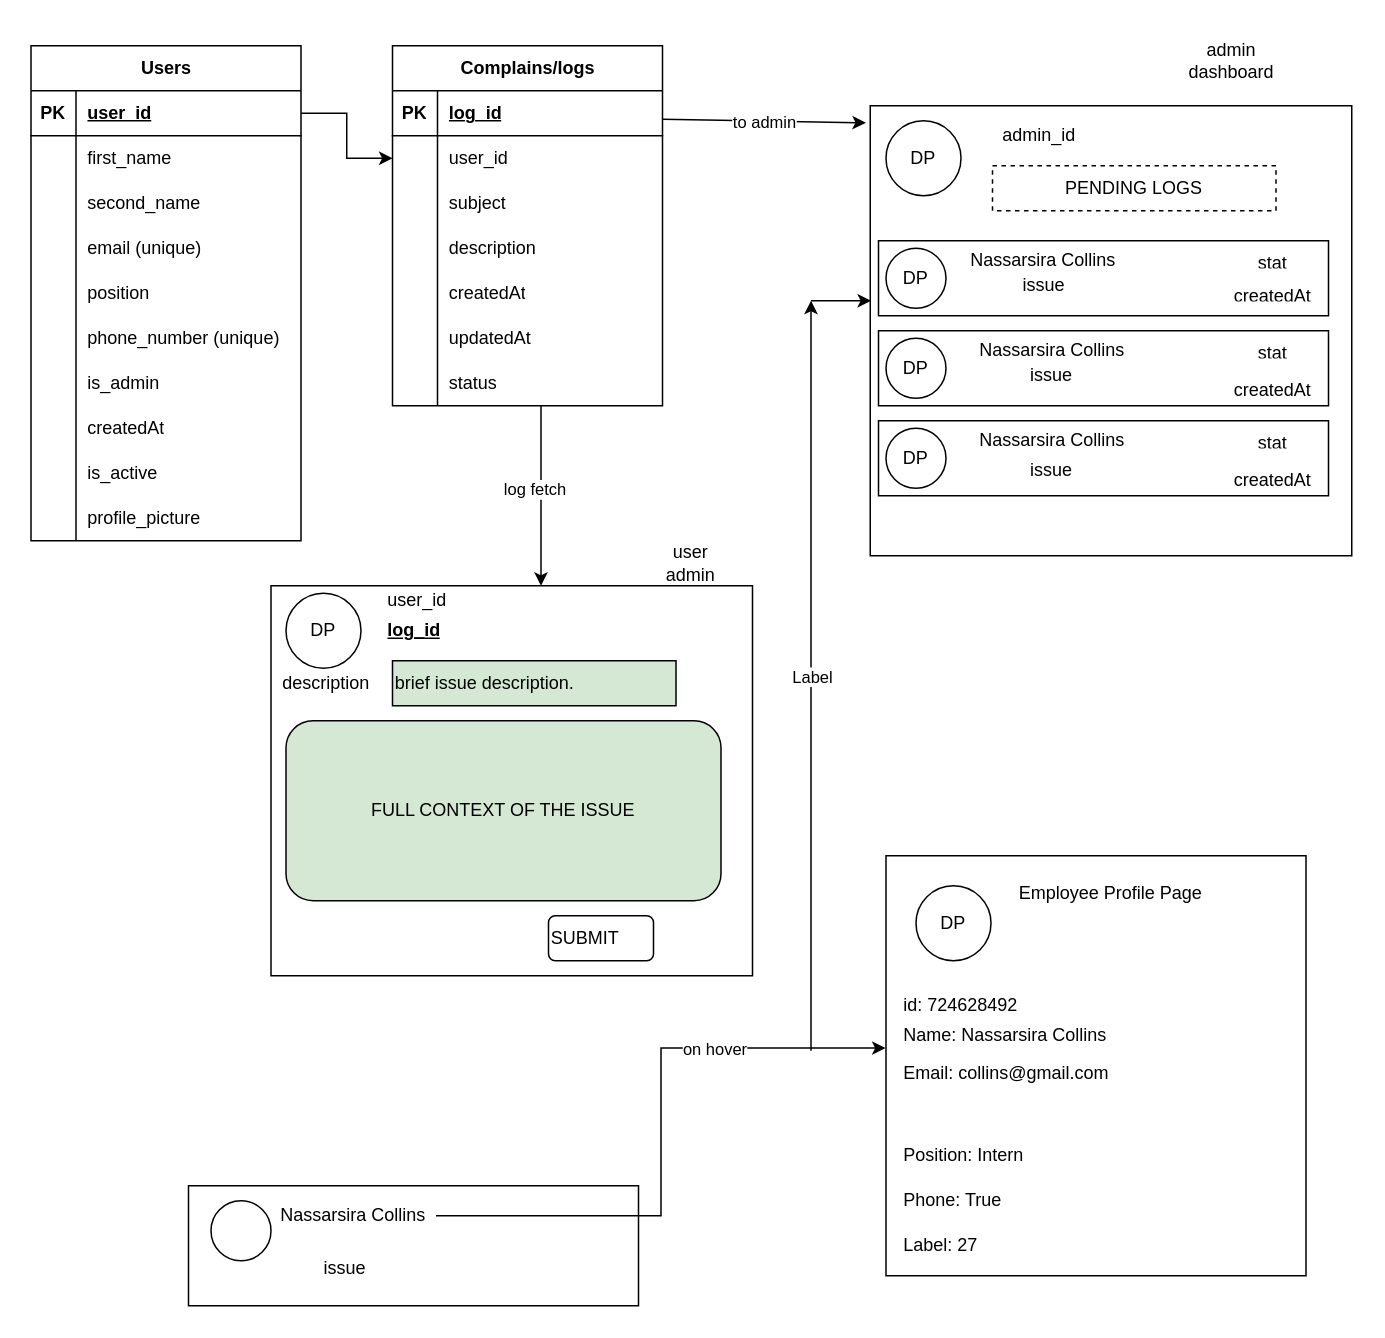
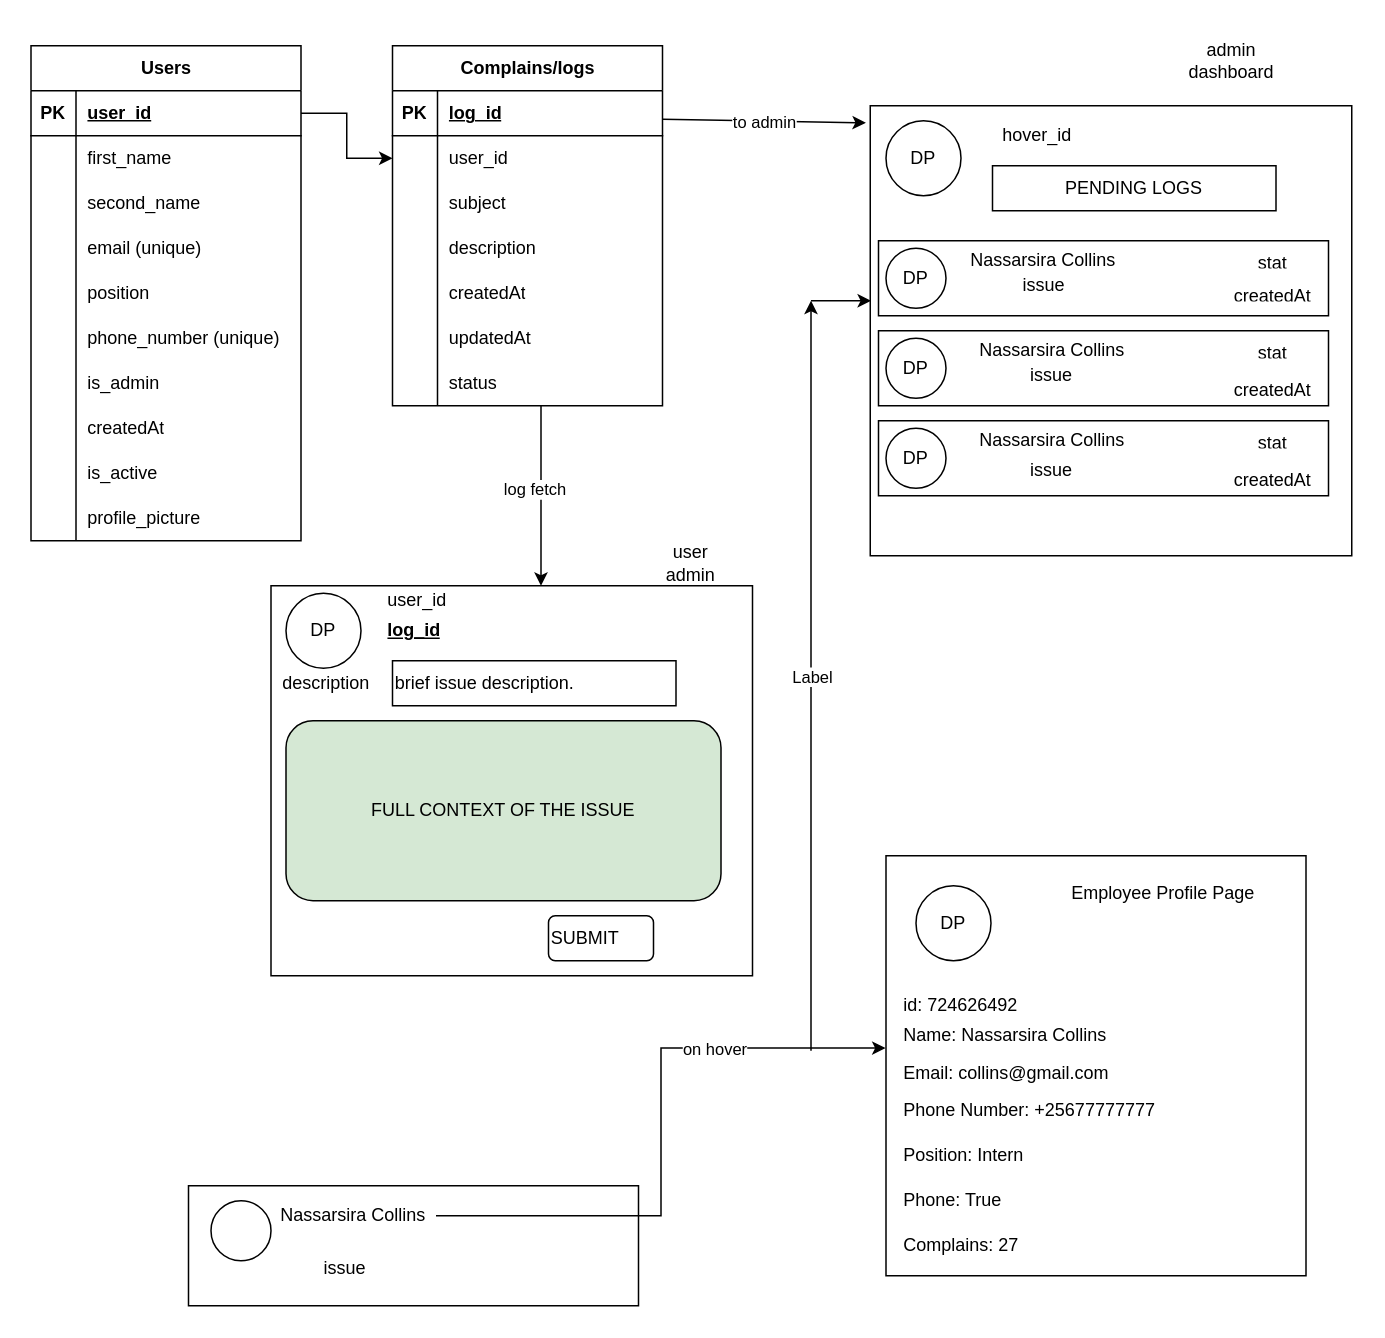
- <mxCell id="83" value="admin_id" style="shape=partialRectangle;connectable=0;fillColor=none;top=0;left=0;bottom=0;right=0;align=left;spacingLeft=6;overflow=hidden;whiteSpace=wrap;html=1;" parent="1" vertex="1"><mxGeometry x="660" y="80" width="150" height="20" as="geometry"><mxRectangle width="150" height="30" as="alternateBounds" /></mxGeometry></mxCell>
+ <mxCell id="83" value="hover_id" style="shape=partialRectangle;connectable=0;fillColor=none;top=0;left=0;bottom=0;right=0;align=left;spacingLeft=6;overflow=hidden;whiteSpace=wrap;html=1;" parent="1" vertex="1"><mxGeometry x="660" y="80" width="150" height="20" as="geometry"><mxRectangle width="150" height="30" as="alternateBounds" /></mxGeometry></mxCell>
- <mxCell id="84" value="PENDING LOGS" style="rounded=0;whiteSpace=wrap;html=1;align=center;dashed=1;" parent="1" vertex="1"><mxGeometry x="661" y="110" width="189" height="30" as="geometry" /></mxCell>
+ <mxCell id="84" value="PENDING LOGS" style="rounded=0;whiteSpace=wrap;html=1;align=center;" parent="1" vertex="1"><mxGeometry x="661" y="110" width="189" height="30" as="geometry" /></mxCell>
- <mxCell id="78" value="brief issue description." style="rounded=0;whiteSpace=wrap;html=1;align=left;fillColor=#d5e8d4;" parent="1" vertex="1"><mxGeometry x="261" y="440" width="189" height="30" as="geometry" /></mxCell>
+ <mxCell id="78" value="brief issue description." style="rounded=0;whiteSpace=wrap;html=1;align=left;" parent="1" vertex="1"><mxGeometry x="261" y="440" width="189" height="30" as="geometry" /></mxCell>
- <mxCell id="67" value="Employee Profile Page" style="text;html=1;align=center;verticalAlign=middle;whiteSpace=wrap;rounded=0;" parent="1" vertex="1"><mxGeometry x="670" y="580" width="140" height="30" as="geometry" /></mxCell>
+ <mxCell id="67" value="Employee Profile Page" style="text;html=1;align=center;verticalAlign=middle;whiteSpace=wrap;rounded=0;" parent="1" vertex="1"><mxGeometry x="705" y="580" width="140" height="30" as="geometry" /></mxCell>
- <mxCell id="72" value="id: 724628492" style="text;html=1;align=left;verticalAlign=middle;whiteSpace=wrap;rounded=0;" parent="1" vertex="1"><mxGeometry x="600" y="660" width="180" height="20" as="geometry" /></mxCell>
+ <mxCell id="72" value="id: 724626492" style="text;html=1;align=left;verticalAlign=middle;whiteSpace=wrap;rounded=0;" parent="1" vertex="1"><mxGeometry x="600" y="660" width="180" height="20" as="geometry" /></mxCell>
+ <mxCell id="66" value="Phone Number: +25677777777" style="text;html=1;align=left;verticalAlign=middle;whiteSpace=wrap;rounded=0;" parent="1" vertex="1"><mxGeometry x="600" y="725" width="180" height="30" as="geometry" /></mxCell>
- <mxCell id="73" value="Label: 27" style="text;html=1;align=left;verticalAlign=middle;whiteSpace=wrap;rounded=0;" parent="1" vertex="1"><mxGeometry x="600" y="815" width="180" height="30" as="geometry" /></mxCell>
+ <mxCell id="73" value="Complains: 27" style="text;html=1;align=left;verticalAlign=middle;whiteSpace=wrap;rounded=0;" parent="1" vertex="1"><mxGeometry x="600" y="815" width="180" height="30" as="geometry" /></mxCell>
